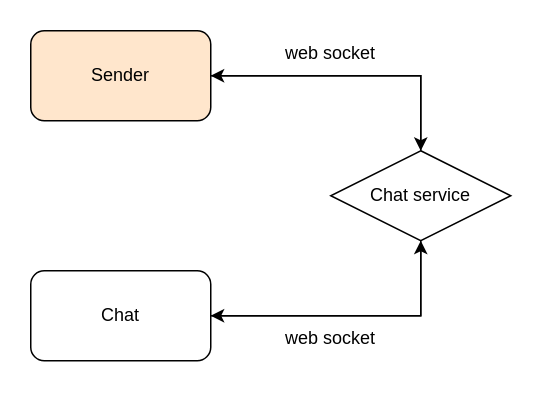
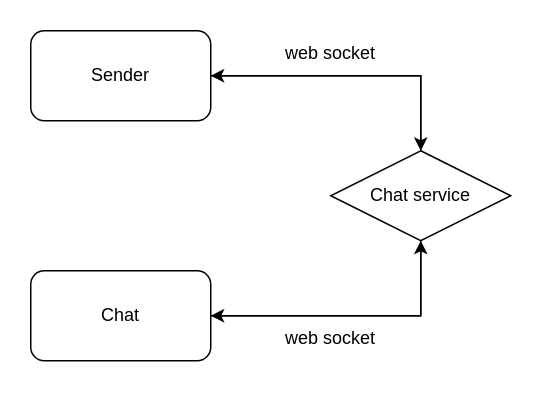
- <mxCell id="3" value="Sender" style="rounded=1;whiteSpace=wrap;html=1;fillColor=#ffe6cc;" vertex="1" parent="1"><mxGeometry x="20" y="20" width="120" height="60" as="geometry" /></mxCell>
+ <mxCell id="3" value="Sender" style="rounded=1;whiteSpace=wrap;html=1;" vertex="1" parent="1"><mxGeometry x="20" y="20" width="120" height="60" as="geometry" /></mxCell>
